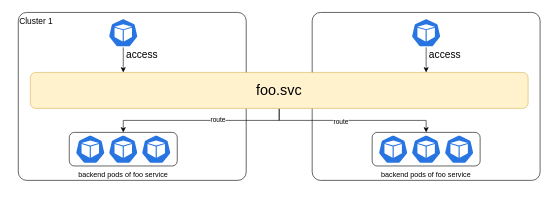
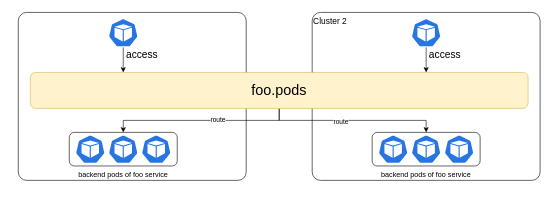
- <mxCell id="27" value="&lt;font style=&quot;font-size: 14px;&quot;&gt;Cluster 1&lt;/font&gt;" style="text;strokeColor=none;align=center;fillColor=none;html=1;verticalAlign=middle;whiteSpace=wrap;rounded=0;" vertex="1" parent="1"><mxGeometry x="30" y="20" width="60" height="30" as="geometry" /></mxCell>
+ <mxCell id="28" value="&lt;font style=&quot;font-size: 14px;&quot;&gt;Cluster 2&lt;/font&gt;" style="text;strokeColor=none;align=center;fillColor=none;html=1;verticalAlign=middle;whiteSpace=wrap;rounded=0;" vertex="1" parent="1"><mxGeometry x="520" y="20" width="60" height="30" as="geometry" /></mxCell>
- <mxCell id="10" value="foo.svc" style="rounded=1;whiteSpace=wrap;html=1;fontSize=24;fillColor=#fff2cc;strokeColor=#d6b656;" vertex="1" parent="1"><mxGeometry x="50" y="120" width="830" height="60" as="geometry" /></mxCell>
+ <mxCell id="10" value="foo.pods" style="rounded=1;whiteSpace=wrap;html=1;fontSize=24;fillColor=#fff2cc;strokeColor=#d6b656;" vertex="1" parent="1"><mxGeometry x="50" y="120" width="830" height="60" as="geometry" /></mxCell>
